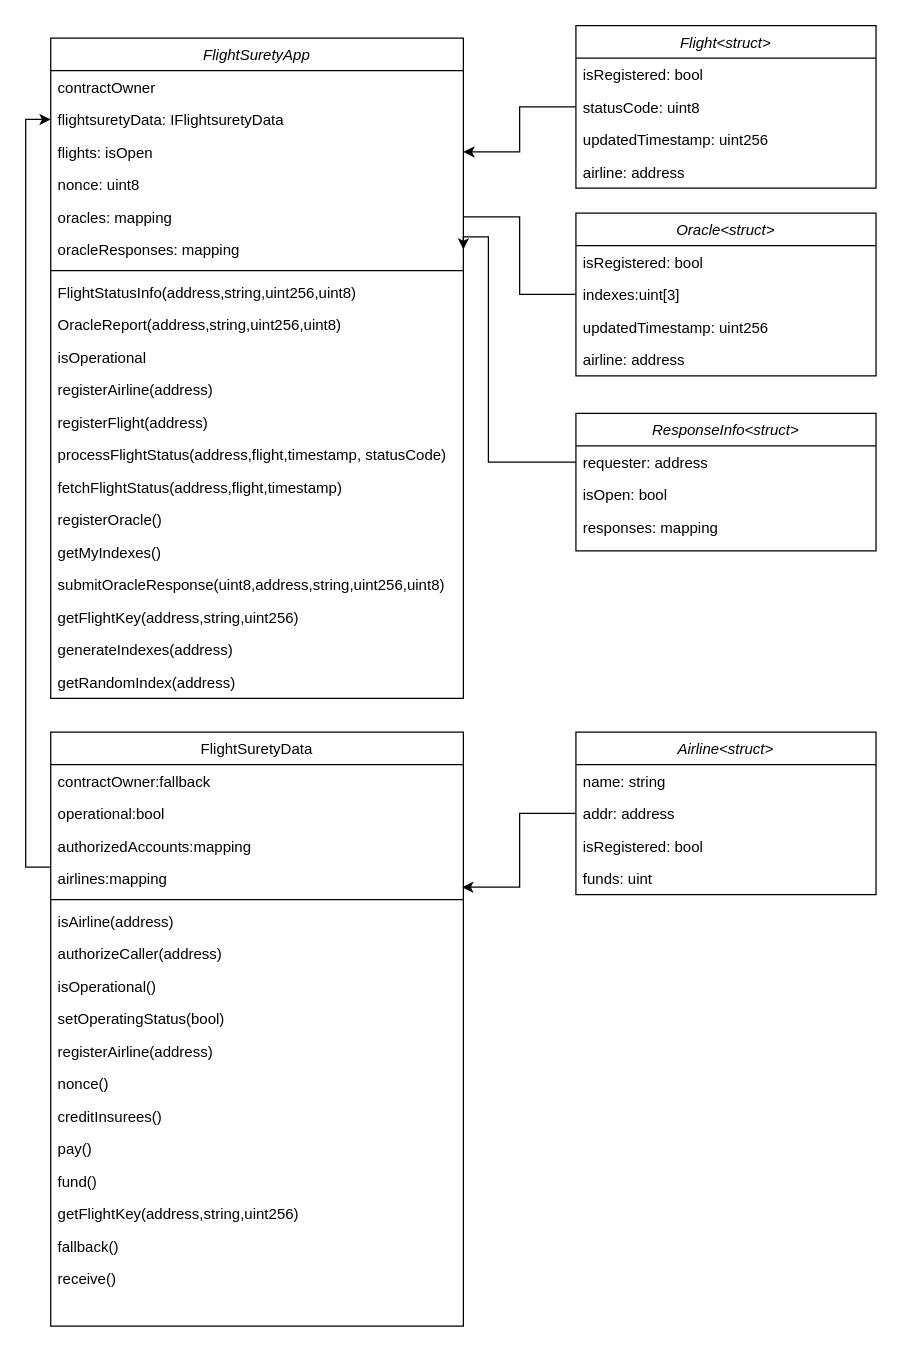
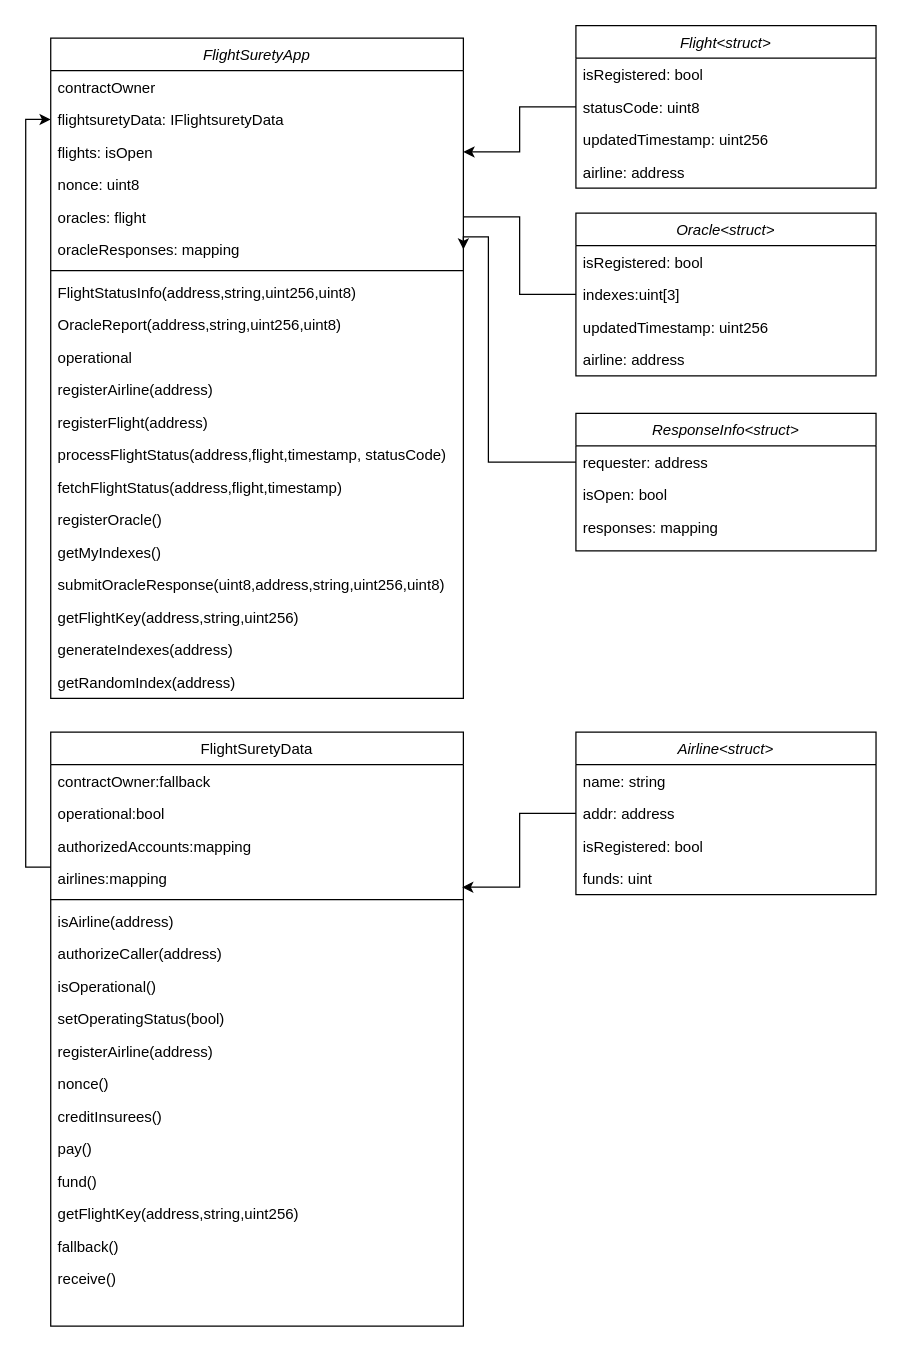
- <mxCell id="7" value="oracles: mapping" style="text;align=left;verticalAlign=top;spacingLeft=4;spacingRight=4;overflow=hidden;rotatable=0;points=[[0,0.5],[1,0.5]];portConstraint=eastwest;rounded=0;shadow=0;html=0;" parent="2" vertex="1"><mxGeometry y="130" width="330" height="26" as="geometry" /></mxCell>
+ <mxCell id="7" value="oracles: flight" style="text;align=left;verticalAlign=top;spacingLeft=4;spacingRight=4;overflow=hidden;rotatable=0;points=[[0,0.5],[1,0.5]];portConstraint=eastwest;rounded=0;shadow=0;html=0;" parent="2" vertex="1"><mxGeometry y="130" width="330" height="26" as="geometry" /></mxCell>
- <mxCell id="12" value="isOperational" style="text;align=left;verticalAlign=top;spacingLeft=4;spacingRight=4;overflow=hidden;rotatable=0;points=[[0,0.5],[1,0.5]];portConstraint=eastwest;" parent="2" vertex="1"><mxGeometry y="242" width="330" height="26" as="geometry" /></mxCell>
+ <mxCell id="12" value="operational" style="text;align=left;verticalAlign=top;spacingLeft=4;spacingRight=4;overflow=hidden;rotatable=0;points=[[0,0.5],[1,0.5]];portConstraint=eastwest;" parent="2" vertex="1"><mxGeometry y="242" width="330" height="26" as="geometry" /></mxCell>
